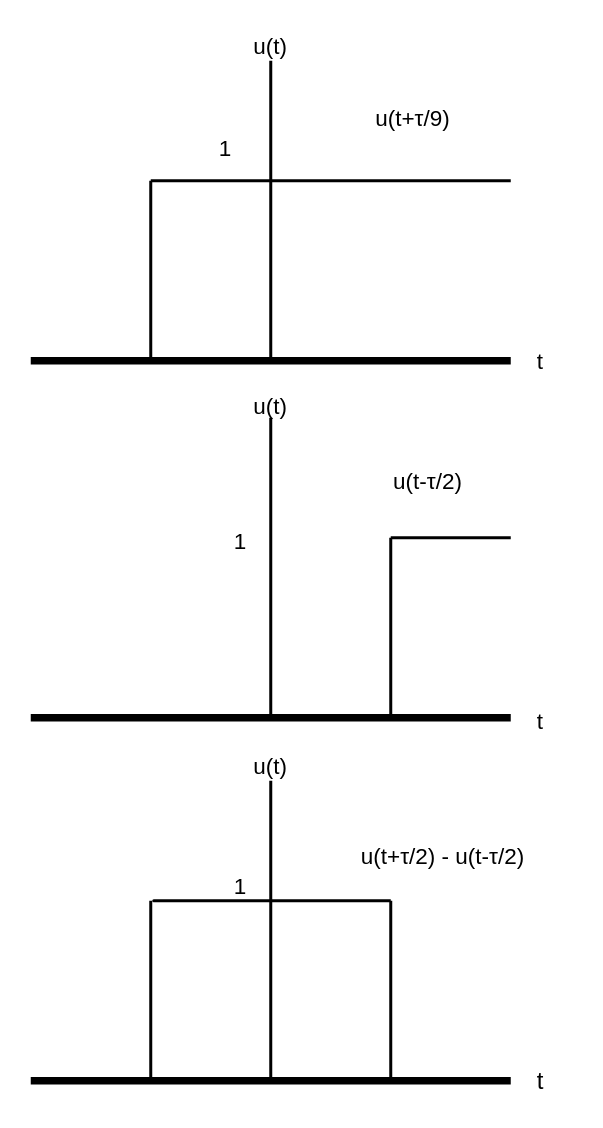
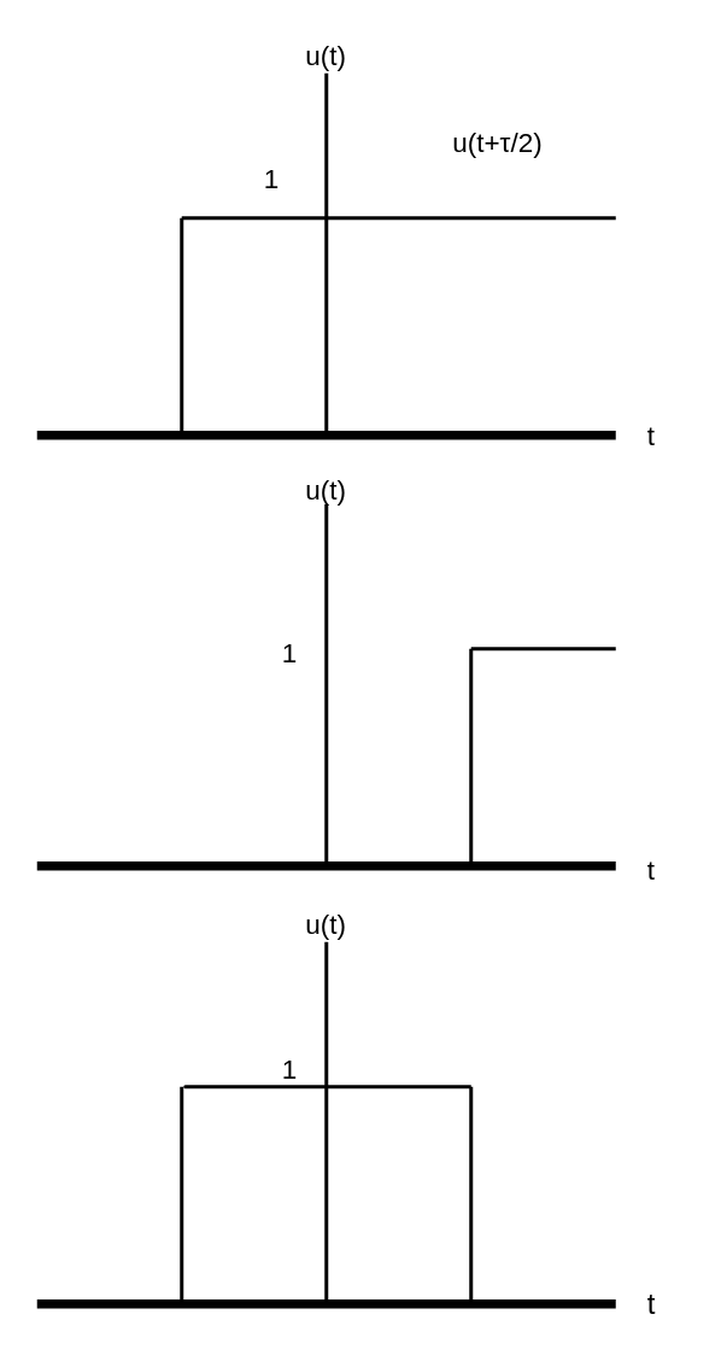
- <mxCell id="23" value="u(t+τ/9)" style="text;html=1;strokeColor=none;fillColor=none;align=center;verticalAlign=middle;whiteSpace=wrap;rounded=0;fontSize=15;" parent="1" vertex="1"><mxGeometry x="200" y="68" width="150" height="20" as="geometry" /></mxCell>
+ <mxCell id="23" value="u(t+τ/2)" style="text;html=1;strokeColor=none;fillColor=none;align=center;verticalAlign=middle;whiteSpace=wrap;rounded=0;fontSize=15;" parent="1" vertex="1"><mxGeometry x="200" y="68" width="150" height="20" as="geometry" /></mxCell>
- <mxCell id="22" value="u(t-τ/2)" style="text;html=1;strokeColor=none;fillColor=none;align=center;verticalAlign=middle;whiteSpace=wrap;rounded=0;fontSize=15;" parent="1" vertex="1"><mxGeometry x="210" y="310" width="150" height="20" as="geometry" /></mxCell>
- <mxCell id="21" value="u(t+τ/2) - u(t-τ/2)" style="text;html=1;strokeColor=none;fillColor=none;align=center;verticalAlign=middle;whiteSpace=wrap;rounded=0;fontSize=15;" parent="1" vertex="1"><mxGeometry x="220" y="560" width="150" height="20" as="geometry" /></mxCell>
